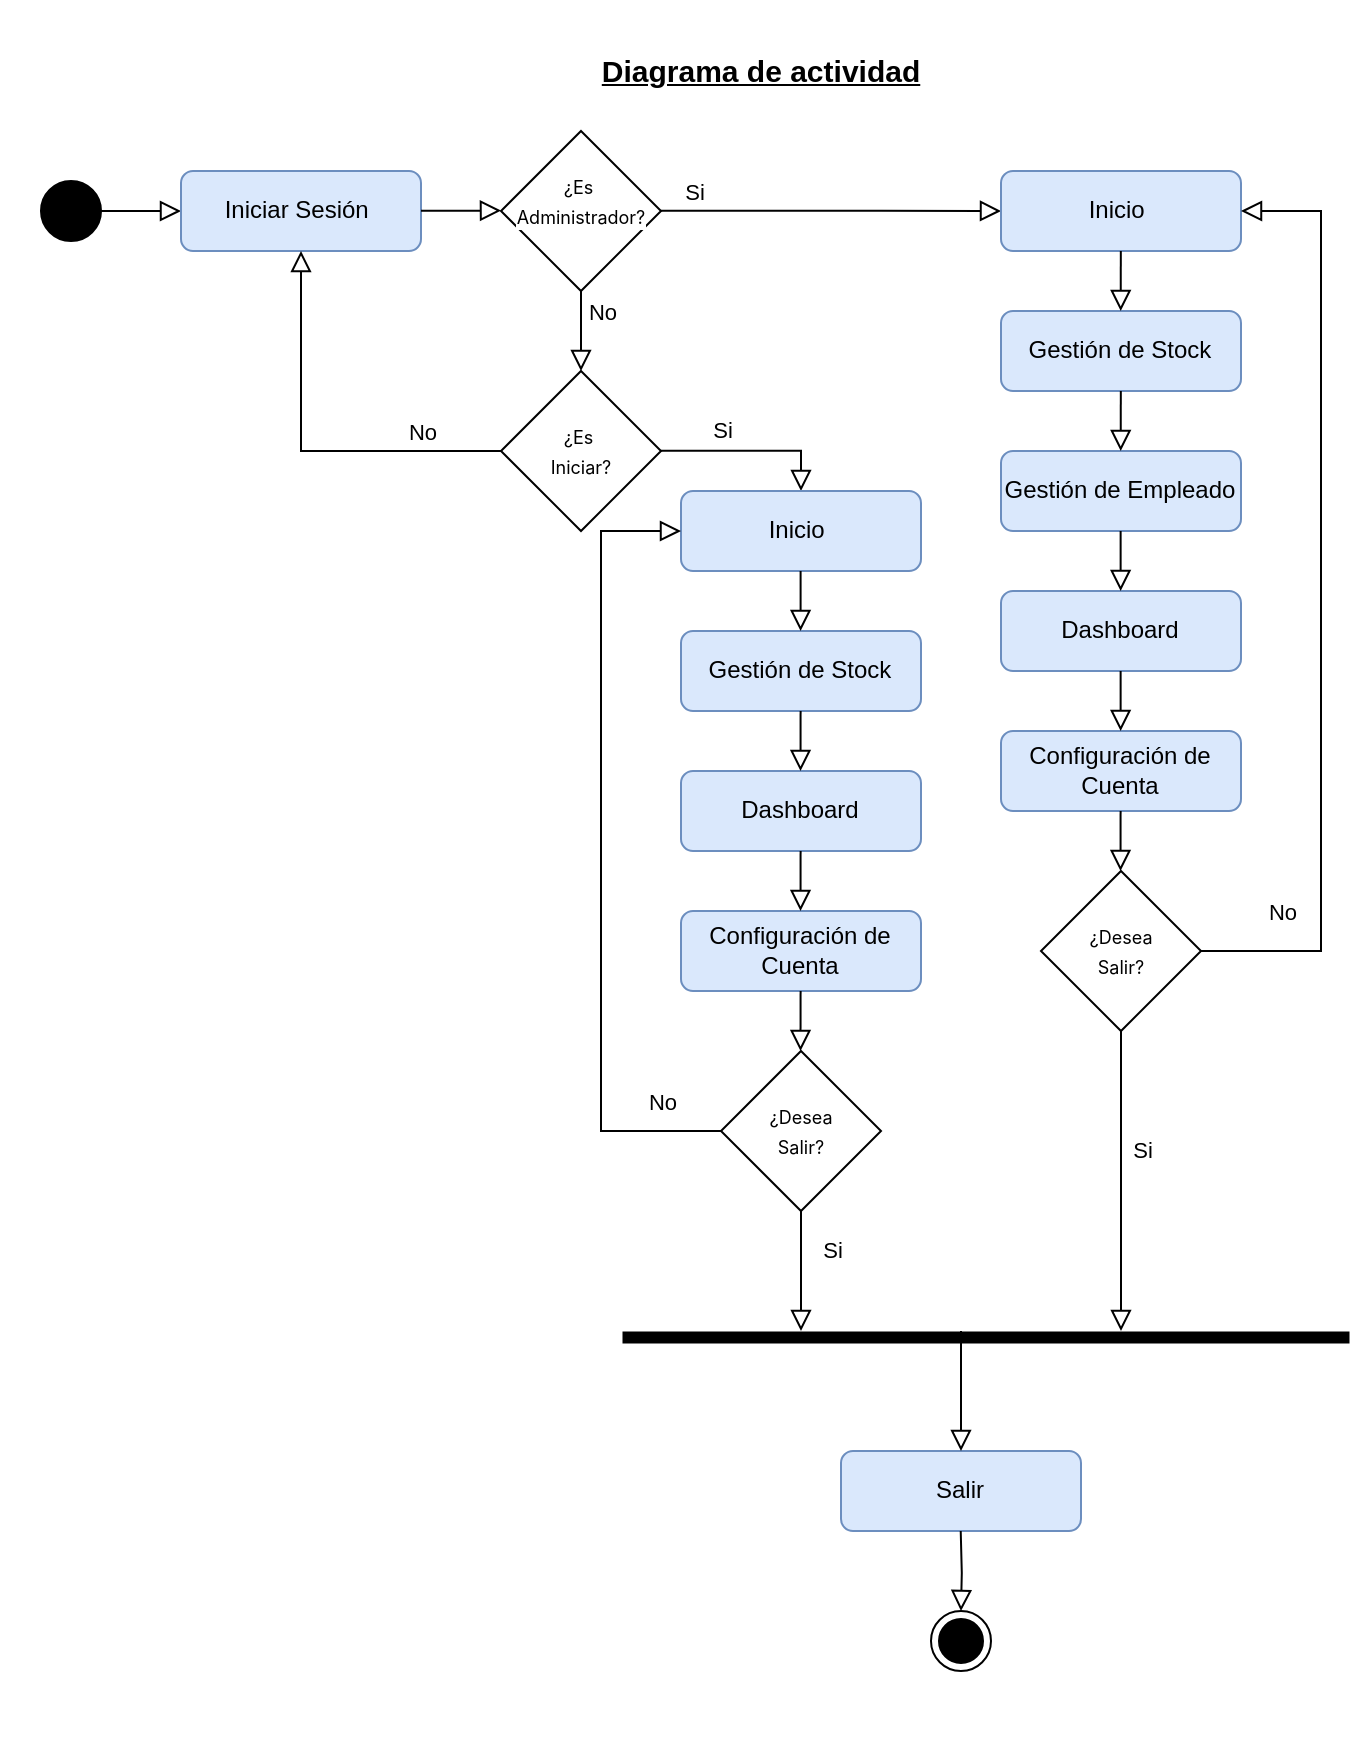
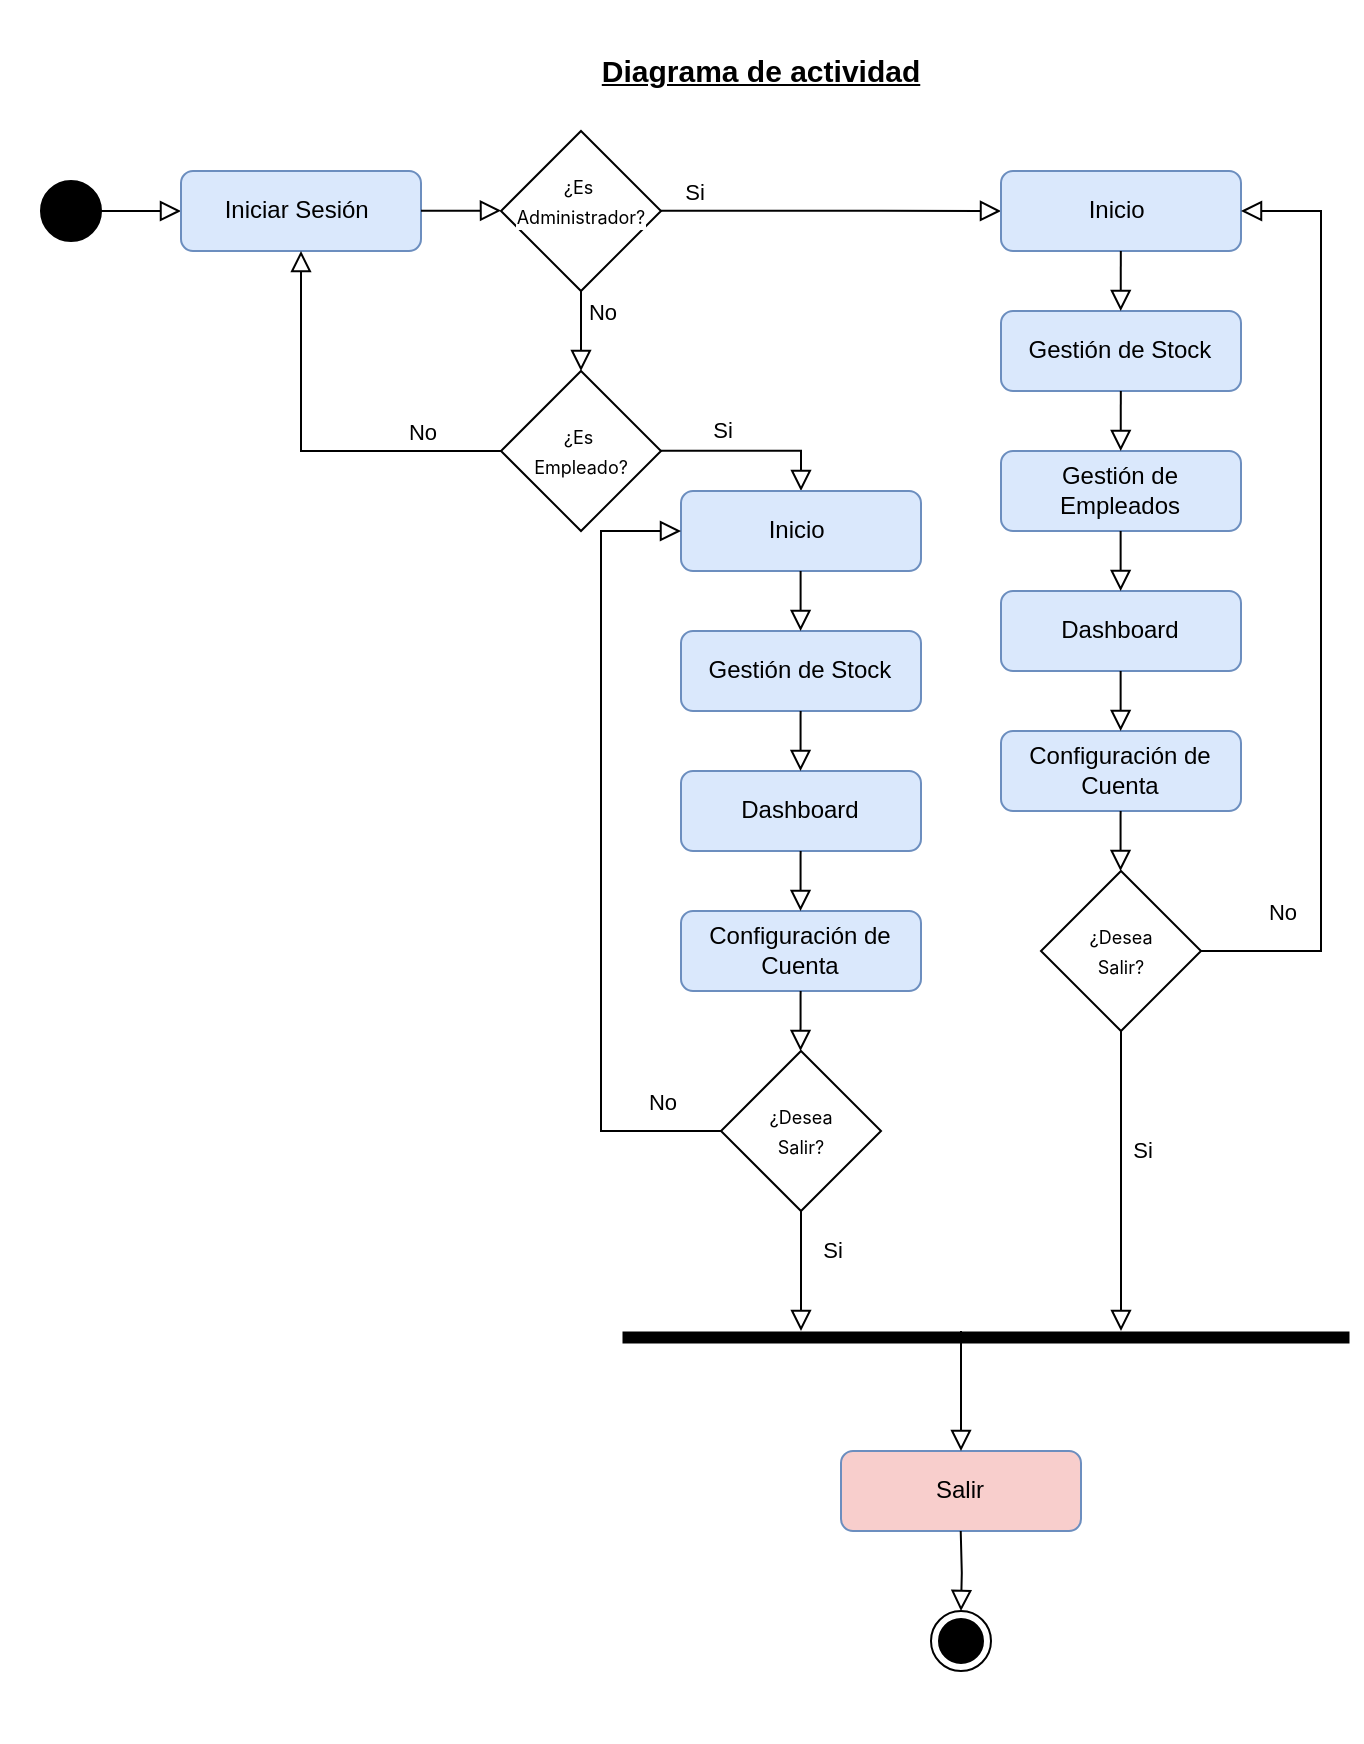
- <mxCell id="15" value="&lt;span style=&quot;font-family: Tahoma, -apple-system, BlinkMacSystemFont, Roboto, Arial, sans-serif; text-align: left; white-space: pre-wrap; background-color: rgb(255, 255, 255);&quot;&gt;&lt;font style=&quot;font-size: 9px;&quot;&gt;¿Es &lt;/font&gt;&lt;/span&gt;&lt;div&gt;&lt;span style=&quot;font-family: Tahoma, -apple-system, BlinkMacSystemFont, Roboto, Arial, sans-serif; text-align: left; white-space: pre-wrap; background-color: rgb(255, 255, 255);&quot;&gt;&lt;font style=&quot;font-size: 9px;&quot;&gt;Iniciar?&lt;/font&gt;&lt;/span&gt;&lt;br&gt;&lt;/div&gt;" style="text;html=1;align=center;verticalAlign=middle;resizable=0;points=[];autosize=1;strokeColor=none;fillColor=none;" vertex="1" parent="1"><mxGeometry x="255" y="205" width="70" height="40" as="geometry" /></mxCell>
+ <mxCell id="15" value="&lt;span style=&quot;font-family: Tahoma, -apple-system, BlinkMacSystemFont, Roboto, Arial, sans-serif; text-align: left; white-space: pre-wrap; background-color: rgb(255, 255, 255);&quot;&gt;&lt;font style=&quot;font-size: 9px;&quot;&gt;¿Es &lt;/font&gt;&lt;/span&gt;&lt;div&gt;&lt;span style=&quot;font-family: Tahoma, -apple-system, BlinkMacSystemFont, Roboto, Arial, sans-serif; text-align: left; white-space: pre-wrap; background-color: rgb(255, 255, 255);&quot;&gt;&lt;font style=&quot;font-size: 9px;&quot;&gt;Empleado?&lt;/font&gt;&lt;/span&gt;&lt;br&gt;&lt;/div&gt;" style="text;html=1;align=center;verticalAlign=middle;resizable=0;points=[];autosize=1;strokeColor=none;fillColor=none;" vertex="1" parent="1"><mxGeometry x="255" y="205" width="70" height="40" as="geometry" /></mxCell>
- <mxCell id="21" value="Gestión de Empleado" style="rounded=1;whiteSpace=wrap;html=1;fontSize=12;glass=0;strokeWidth=1;shadow=0;fillColor=#dae8fc;strokeColor=#6c8ebf;" vertex="1" parent="1"><mxGeometry x="500" y="225" width="120" height="40" as="geometry" /></mxCell>
+ <mxCell id="21" value="Gestión de Empleados" style="rounded=1;whiteSpace=wrap;html=1;fontSize=12;glass=0;strokeWidth=1;shadow=0;fillColor=#dae8fc;strokeColor=#6c8ebf;" vertex="1" parent="1"><mxGeometry x="500" y="225" width="120" height="40" as="geometry" /></mxCell>
- <mxCell id="46" value="Salir" style="rounded=1;whiteSpace=wrap;html=1;fontSize=12;glass=0;strokeWidth=1;shadow=0;fillColor=#dae8fc;strokeColor=#6c8ebf;" vertex="1" parent="1"><mxGeometry x="420" y="725" width="120" height="40" as="geometry" /></mxCell>
+ <mxCell id="46" value="Salir" style="rounded=1;whiteSpace=wrap;html=1;fontSize=12;glass=0;strokeWidth=1;shadow=0;fillColor=#f8cecc;strokeColor=#6c8ebf;" vertex="1" parent="1"><mxGeometry x="420" y="725" width="120" height="40" as="geometry" /></mxCell>
